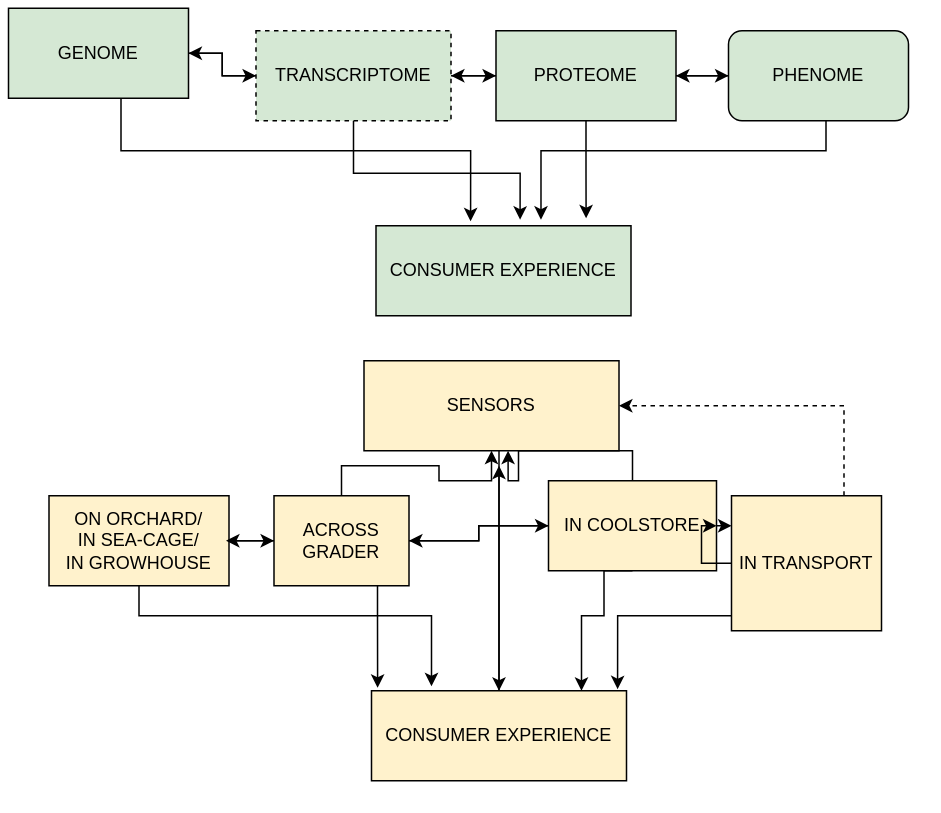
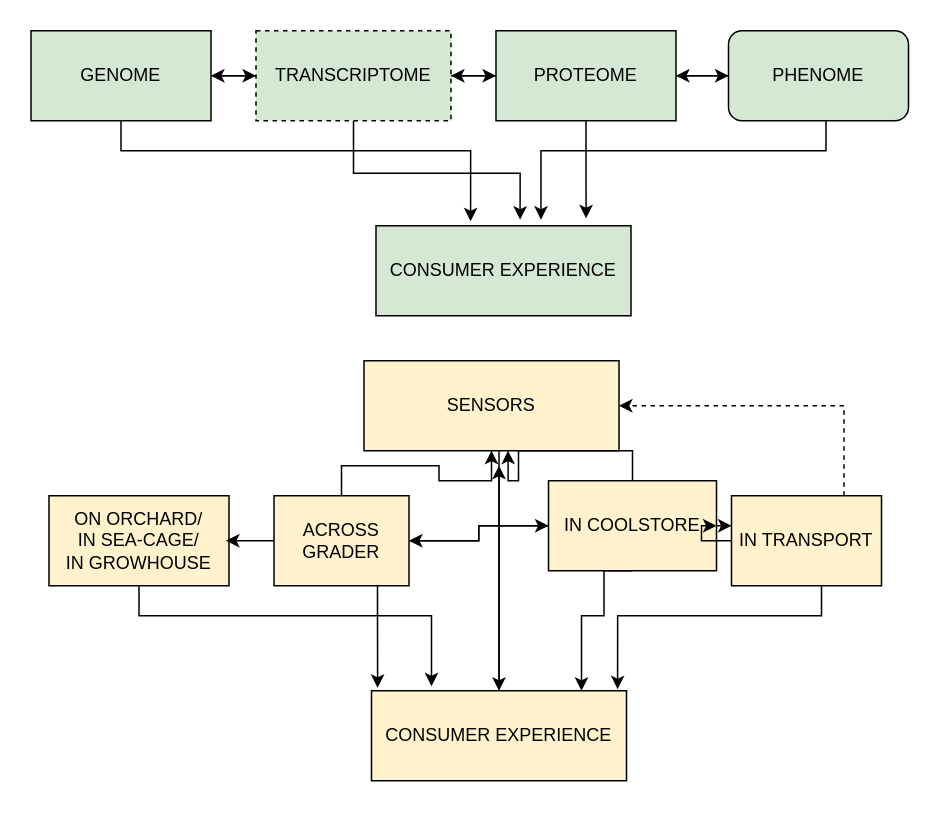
- <mxCell id="4" value="GENOME" style="rounded=0;whiteSpace=wrap;html=1;fillColor=#d5e8d4;strokeColor=#000000;" parent="1" vertex="1"><mxGeometry x="5" y="5" width="120" height="60" as="geometry" /></mxCell>
+ <mxCell id="4" value="GENOME" style="rounded=0;whiteSpace=wrap;html=1;fillColor=#d5e8d4;strokeColor=#000000;" parent="1" vertex="1"><mxGeometry x="20" y="20" width="120" height="60" as="geometry" /></mxCell>
- <mxCell id="18" value="" style="edgeStyle=orthogonalEdgeStyle;rounded=0;orthogonalLoop=1;jettySize=auto;html=1;" edge="1" parent="1" source="19" target="24"><mxGeometry relative="1" as="geometry" /></mxCell>
- <mxCell id="33" value="IN TRANSPORT" style="rounded=0;whiteSpace=wrap;html=1;fillColor=#fff2cc;strokeColor=#000000;" parent="1" vertex="1"><mxGeometry x="487" y="330" width="100" height="90" as="geometry" /></mxCell>
+ <mxCell id="33" value="IN TRANSPORT" style="rounded=0;whiteSpace=wrap;html=1;fillColor=#fff2cc;strokeColor=#000000;" parent="1" vertex="1"><mxGeometry x="487" y="330" width="100" height="60" as="geometry" /></mxCell>
